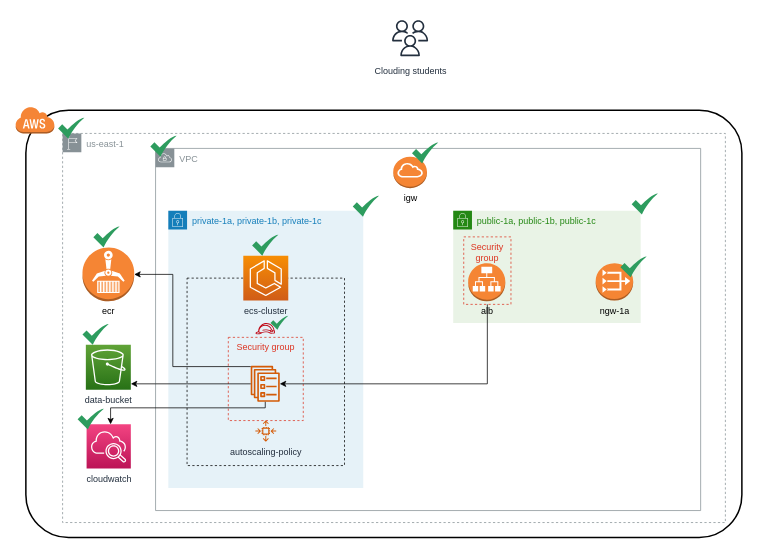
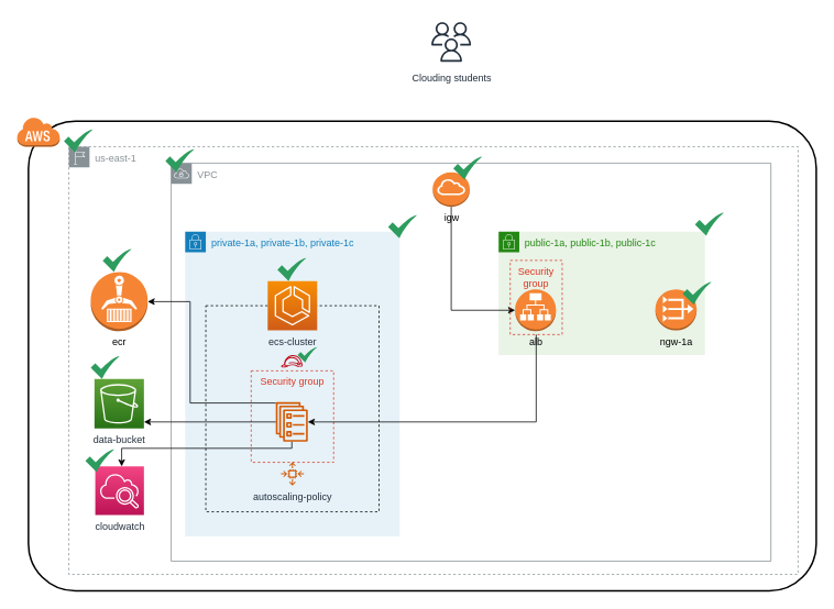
+ <mxCell id="16" style="edgeStyle=orthogonalEdgeStyle;rounded=0;orthogonalLoop=1;jettySize=auto;html=1;entryX=0;entryY=0.5;entryDx=0;entryDy=0;entryPerimeter=0;" parent="1" source="17" target="20" edge="1"><mxGeometry relative="1" as="geometry"><Array as="points"><mxPoint x="547" y="376" /></Array></mxGeometry></mxCell>
